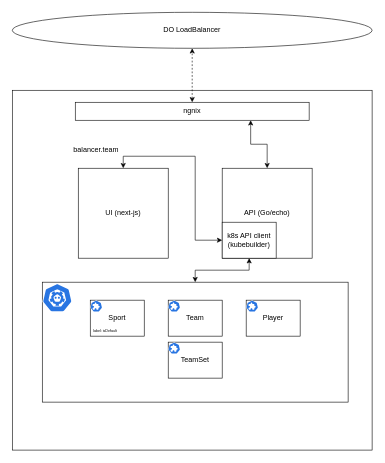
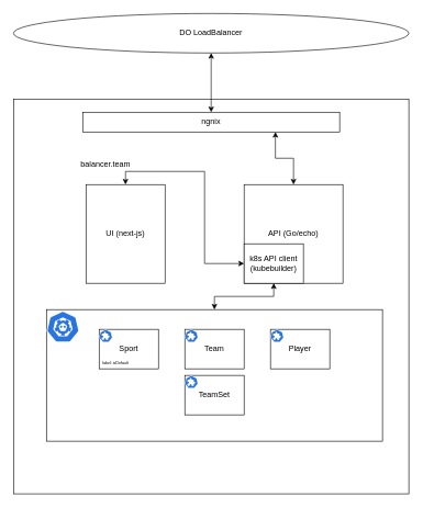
- <mxCell id="11" value="" style="endArrow=classic;startArrow=classic;html=1;entryX=0.5;entryY=1;entryDx=0;entryDy=0;exitX=0.5;exitY=0;exitDx=0;exitDy=0;dashed=1;" parent="4" source="6" target="3" edge="1"><mxGeometry width="50" height="50" relative="1" as="geometry"><mxPoint x="290" y="140" as="sourcePoint" /><mxPoint x="340" y="90" as="targetPoint" /></mxGeometry></mxCell>
+ <mxCell id="11" value="" style="endArrow=classic;startArrow=classic;html=1;entryX=0.5;entryY=1;entryDx=0;entryDy=0;exitX=0.5;exitY=0;exitDx=0;exitDy=0;" parent="4" source="6" target="3" edge="1"><mxGeometry width="50" height="50" relative="1" as="geometry"><mxPoint x="290" y="140" as="sourcePoint" /><mxPoint x="340" y="90" as="targetPoint" /></mxGeometry></mxCell>
- <mxCell id="8" value="UI (next-js)" style="rounded=0;whiteSpace=wrap;html=1;" parent="4" vertex="1"><mxGeometry x="130" y="280" width="150" height="150" as="geometry" /></mxCell>
+ <mxCell id="8" value="UI (next-js)" style="rounded=0;whiteSpace=wrap;html=1;" parent="4" vertex="1"><mxGeometry x="130" y="280" width="120" height="150" as="geometry" /></mxCell>
